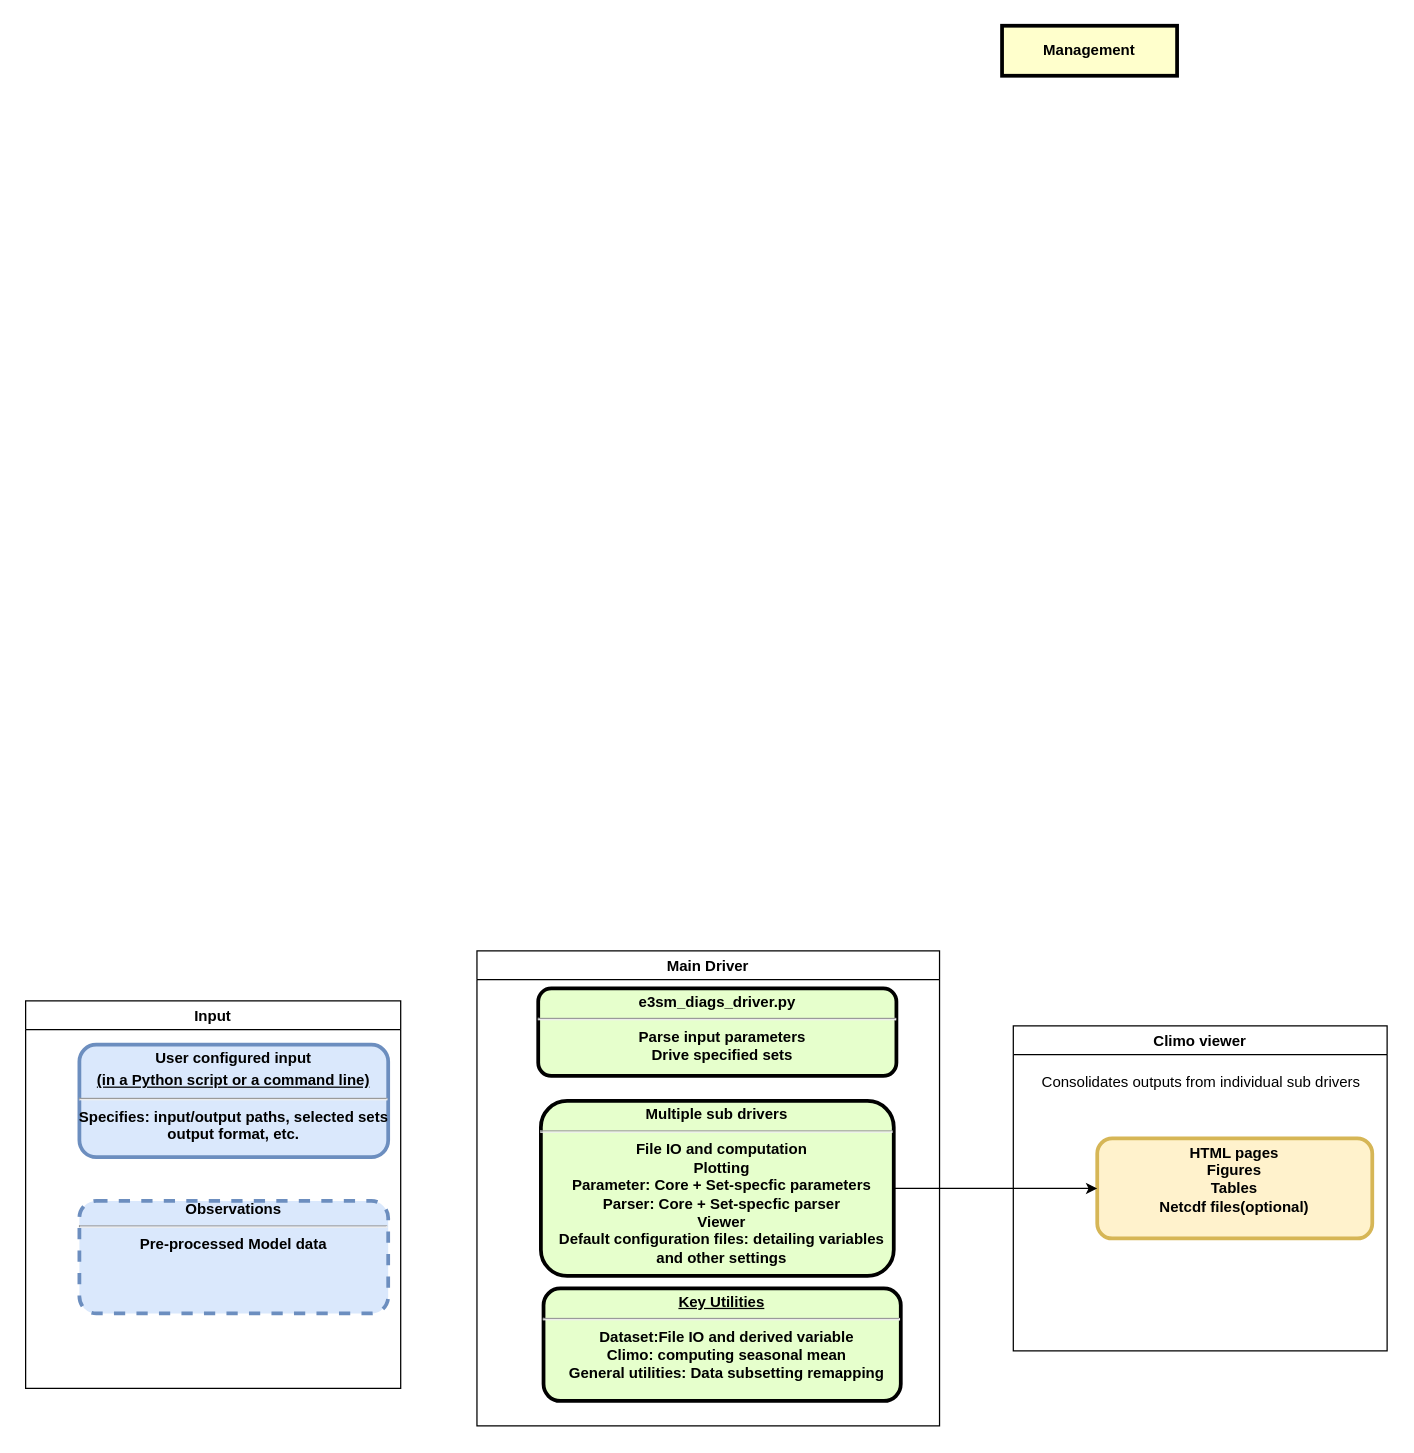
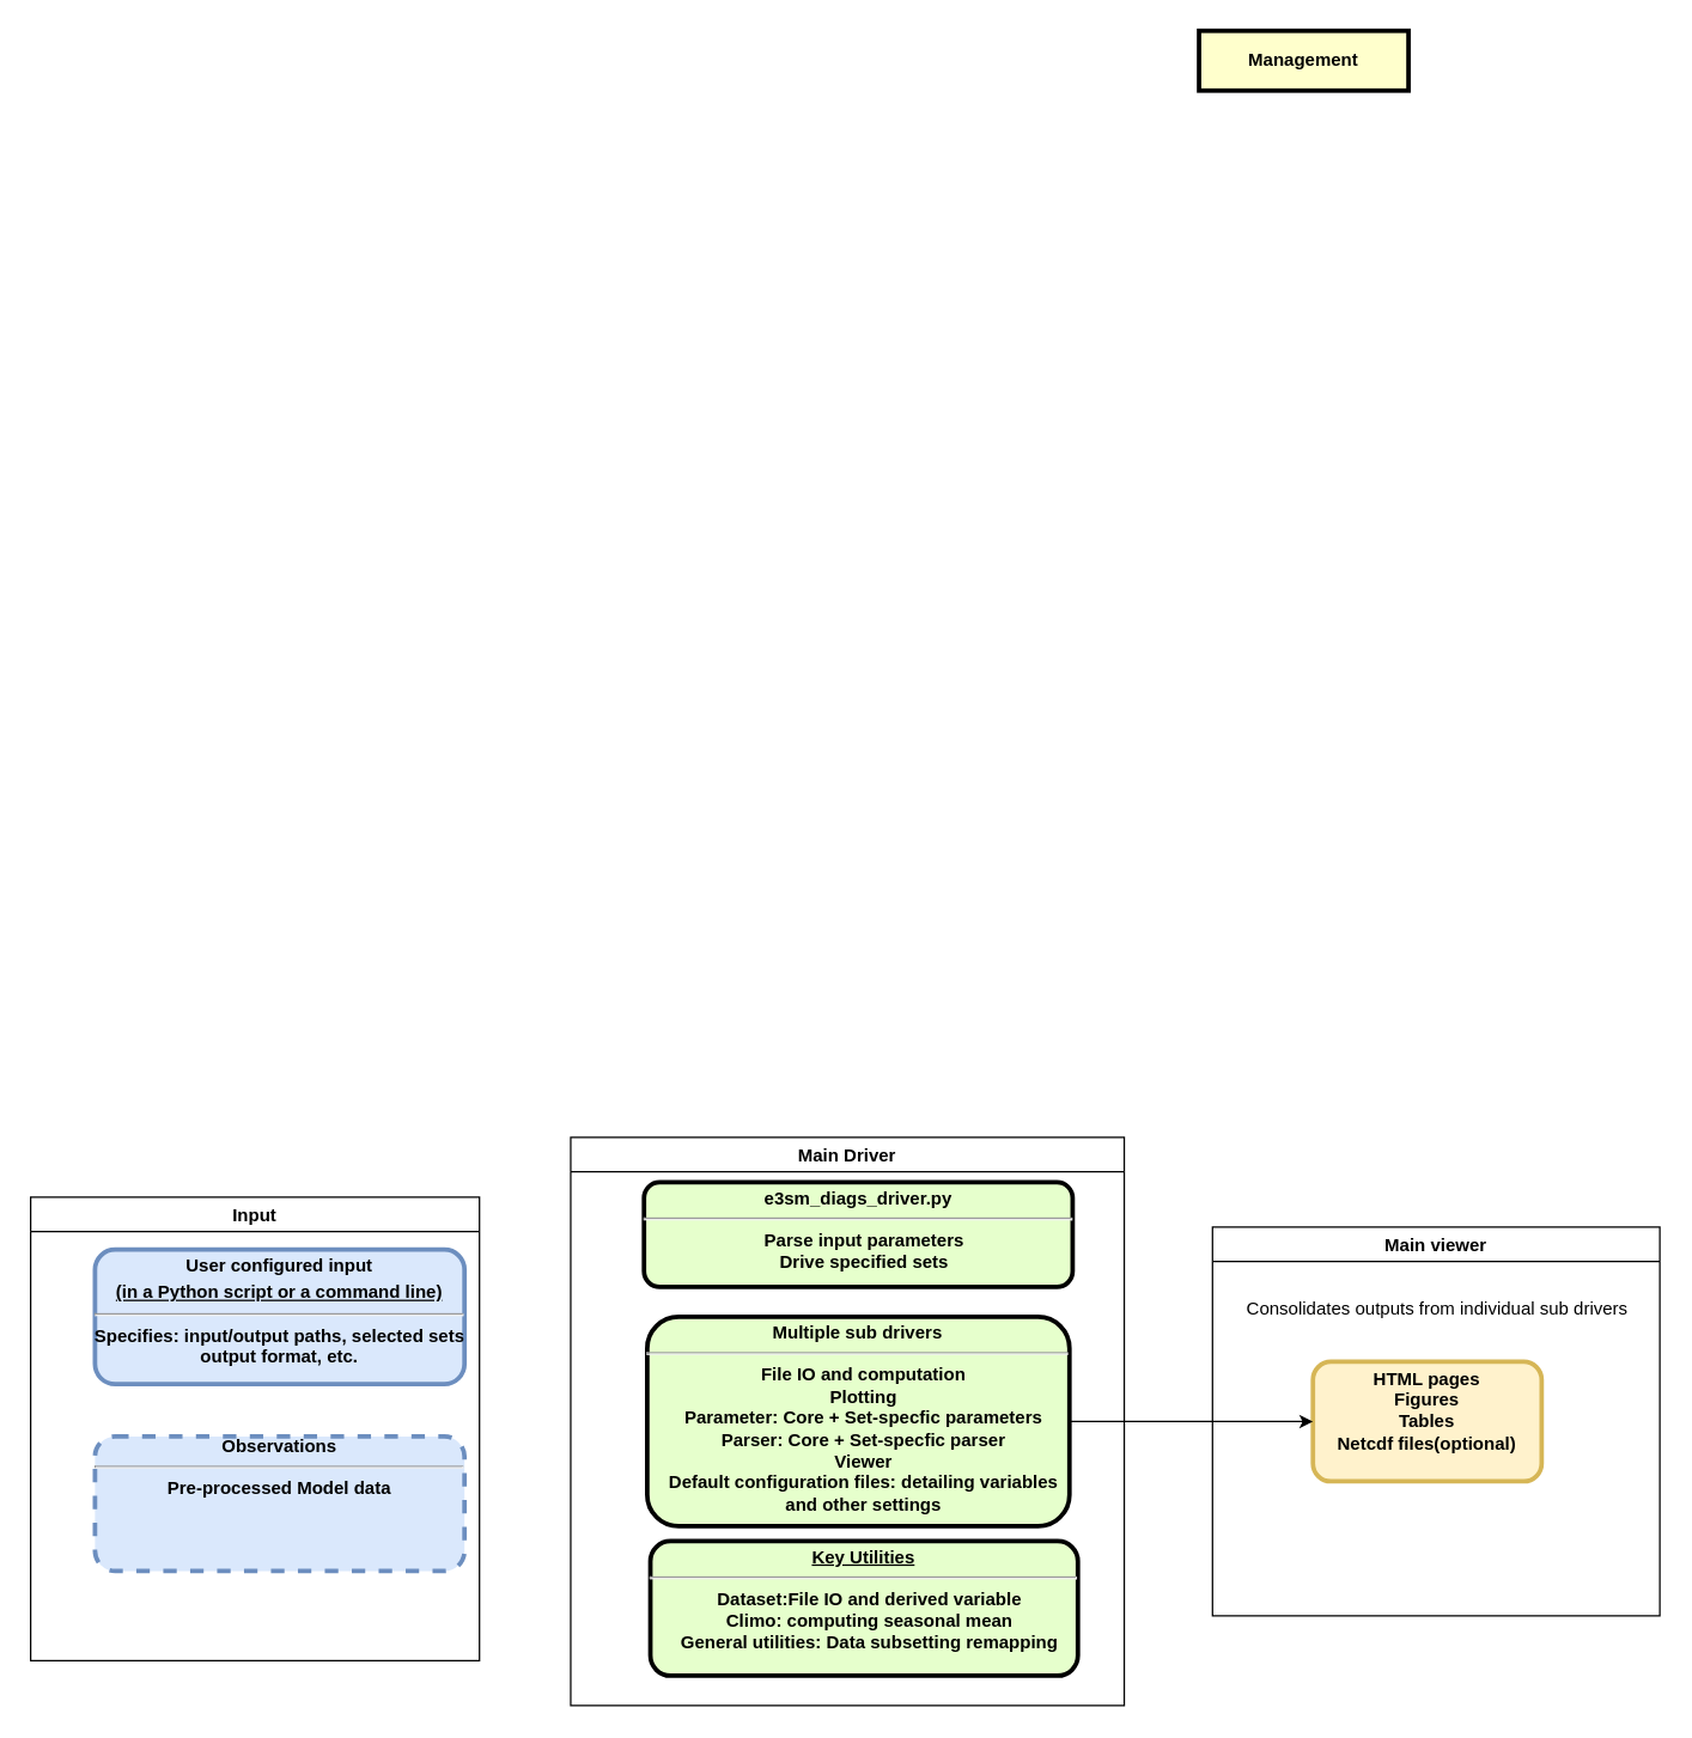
- <mxCell id="9" value="Climo viewer" style="swimlane;startSize=23;" vertex="1" parent="1"><mxGeometry x="810" y="820" width="299" height="260" as="geometry" /></mxCell>
+ <mxCell id="9" value="Main viewer" style="swimlane;startSize=23;" vertex="1" parent="1"><mxGeometry x="810" y="820" width="299" height="260" as="geometry" /></mxCell>
- <mxCell id="10" value="&lt;div&gt;Consolidates outputs from individual sub drivers&lt;/div&gt;" style="text;html=1;align=center;verticalAlign=middle;resizable=0;points=[];autosize=1;strokeColor=none;" vertex="1" parent="9"><mxGeometry x="14.5" y="35" width="270" height="20" as="geometry" /></mxCell>
+ <mxCell id="10" value="&lt;div&gt;Consolidates outputs from individual sub drivers&lt;/div&gt;" style="text;html=1;align=center;verticalAlign=middle;resizable=0;points=[];autosize=1;strokeColor=none;" vertex="1" parent="9"><mxGeometry x="14.5" y="45" width="270" height="20" as="geometry" /></mxCell>
- <mxCell id="7" value="&lt;div&gt;HTML pages&lt;br&gt;&lt;/div&gt;&lt;div&gt;Figures&lt;/div&gt;&lt;div&gt;Tables&lt;/div&gt;&lt;div&gt;Netcdf files(optional)&lt;/div&gt;&lt;div&gt;&lt;br&gt;&lt;/div&gt;" style="whiteSpace=wrap;html=1;rounded=1;fontStyle=1;strokeWidth=3;fillColor=#fff2cc;strokeColor=#d6b656;" vertex="1" parent="1"><mxGeometry x="877.13" y="910" width="220" height="80" as="geometry" /></mxCell>
+ <mxCell id="7" value="&lt;div&gt;HTML pages&lt;br&gt;&lt;/div&gt;&lt;div&gt;Figures&lt;/div&gt;&lt;div&gt;Tables&lt;/div&gt;&lt;div&gt;Netcdf files(optional)&lt;/div&gt;&lt;div&gt;&lt;br&gt;&lt;/div&gt;" style="whiteSpace=wrap;html=1;rounded=1;fontStyle=1;strokeWidth=3;fillColor=#fff2cc;strokeColor=#d6b656;" vertex="1" parent="1"><mxGeometry x="877.13" y="910" width="152.88" height="80" as="geometry" /></mxCell>
